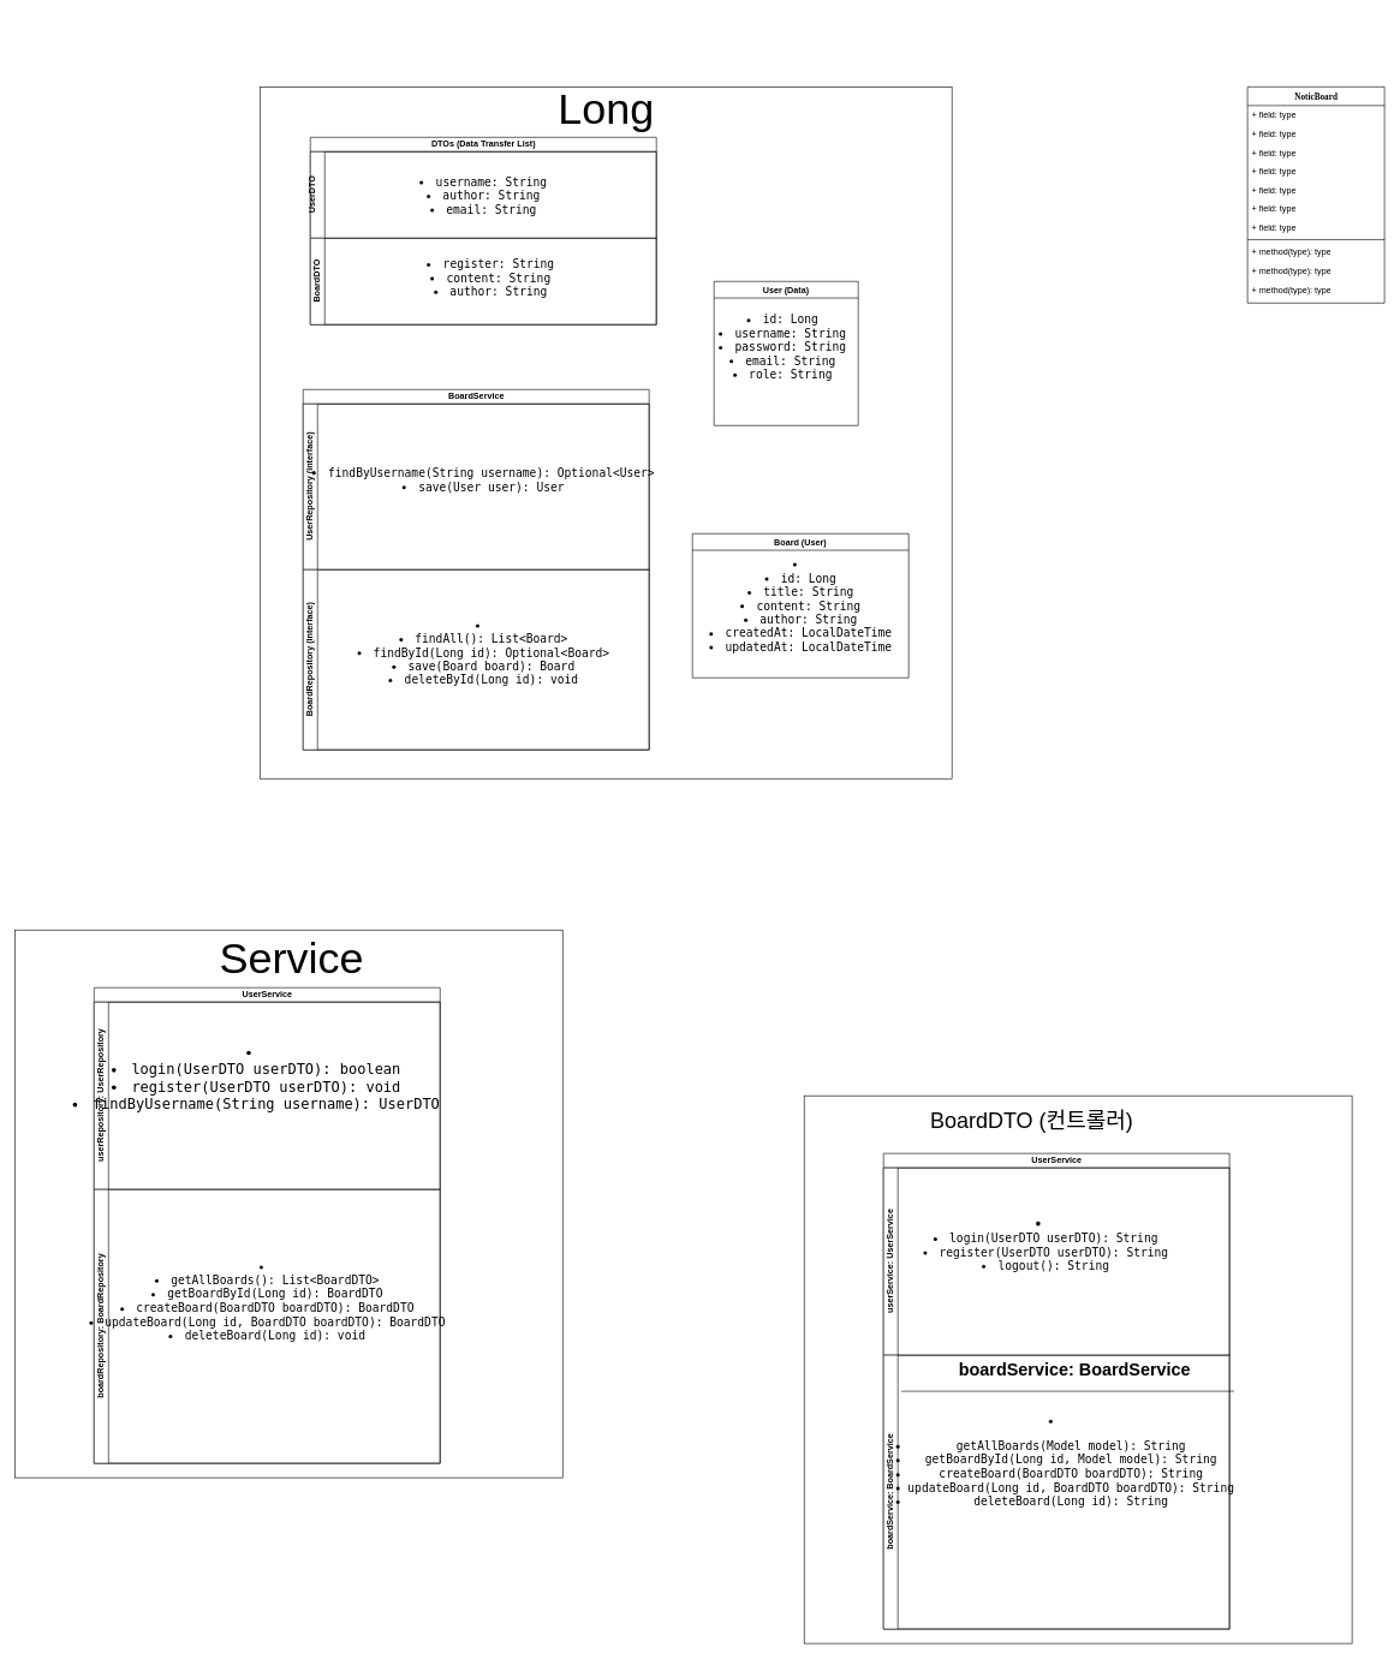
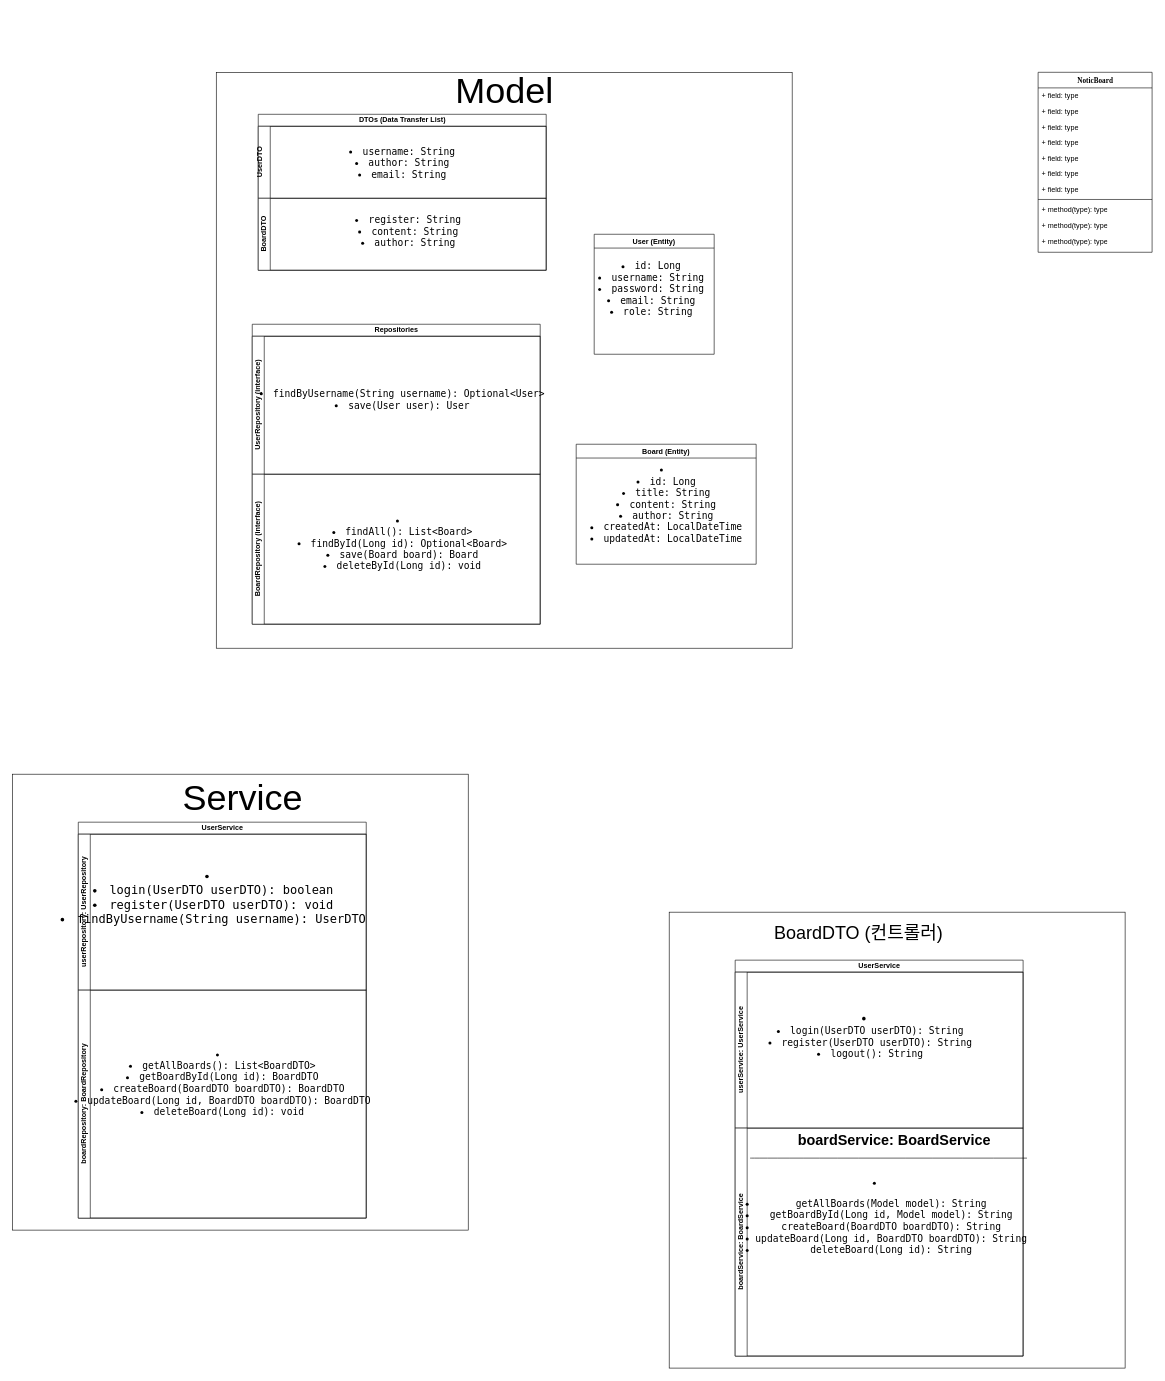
- <mxCell id="30" value="&lt;font style=&quot;font-size: 60px;&quot;&gt;Long&lt;/font&gt;" style="text;html=1;align=center;verticalAlign=middle;whiteSpace=wrap;rounded=0;fontSize=16;" vertex="1" parent="14"><mxGeometry x="297.5" y="-100" width="365" height="260" as="geometry" /></mxCell>
+ <mxCell id="30" value="&lt;font style=&quot;font-size: 60px;&quot;&gt;Model&lt;/font&gt;" style="text;html=1;align=center;verticalAlign=middle;whiteSpace=wrap;rounded=0;fontSize=16;" vertex="1" parent="14"><mxGeometry x="297.5" y="-100" width="365" height="260" as="geometry" /></mxCell>
- <mxCell id="16" value="User (Data)" style="swimlane;" vertex="1" parent="14"><mxGeometry x="630" y="270" width="200" height="200" as="geometry" /></mxCell>
+ <mxCell id="16" value="User (Entity)" style="swimlane;" vertex="1" parent="14"><mxGeometry x="630" y="270" width="200" height="200" as="geometry" /></mxCell>
- <mxCell id="25" value="BoardService" style="swimlane;childLayout=stackLayout;resizeParent=1;resizeParentMax=0;horizontal=1;startSize=20;horizontalStack=0;html=1;" vertex="1" parent="14"><mxGeometry x="60" y="420" width="480" height="500" as="geometry" /></mxCell>
+ <mxCell id="25" value="Repositories" style="swimlane;childLayout=stackLayout;resizeParent=1;resizeParentMax=0;horizontal=1;startSize=20;horizontalStack=0;html=1;" vertex="1" parent="14"><mxGeometry x="60" y="420" width="480" height="500" as="geometry" /></mxCell>
- <mxCell id="18" value="Board (User)" style="swimlane;" vertex="1" parent="14"><mxGeometry x="600" y="620" width="300" height="200" as="geometry" /></mxCell>
+ <mxCell id="18" value="Board (Entity)" style="swimlane;" vertex="1" parent="14"><mxGeometry x="600" y="620" width="300" height="200" as="geometry" /></mxCell>
